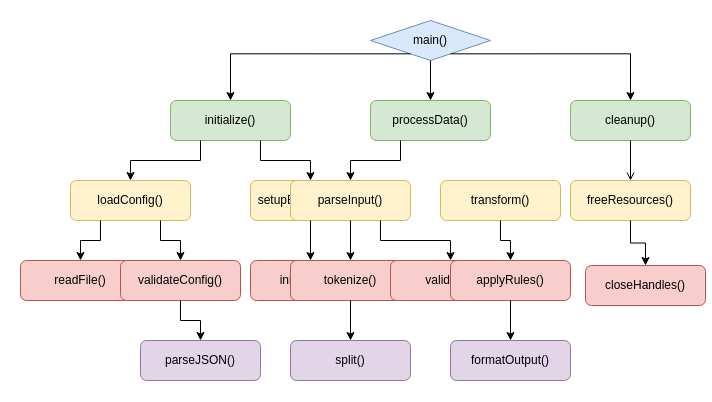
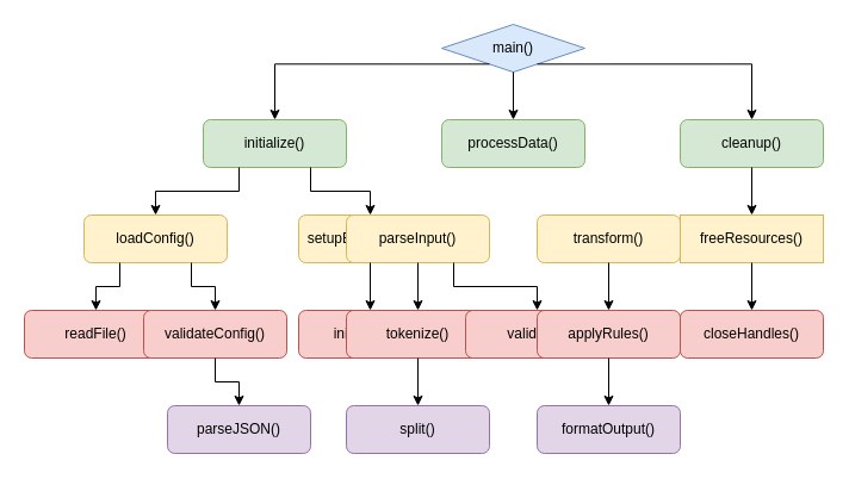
- <mxCell id="26" style="edgeStyle=orthogonalEdgeStyle;rounded=0;orthogonalLoop=1;jettySize=auto;html=1;exitX=0.25;exitY=1;exitDx=0;exitDy=0;entryX=0.5;entryY=0;entryDx=0;entryDy=0;" edge="1" parent="1" source="4" target="8"><mxGeometry relative="1" as="geometry" /></mxCell>
- <mxCell id="27" style="edgeStyle=orthogonalEdgeStyle;rounded=0;orthogonalLoop=1;jettySize=auto;html=1;exitX=0.5;exitY=1;exitDx=0;exitDy=0;entryX=0.5;entryY=0;entryDx=0;entryDy=0;endArrow=open;" edge="1" parent="1" source="5" target="10"><mxGeometry relative="1" as="geometry" /></mxCell>
+ <mxCell id="27" style="edgeStyle=orthogonalEdgeStyle;rounded=0;orthogonalLoop=1;jettySize=auto;html=1;exitX=0.5;exitY=1;exitDx=0;exitDy=0;entryX=0.5;entryY=0;entryDx=0;entryDy=0;" edge="1" parent="1" source="5" target="10"><mxGeometry relative="1" as="geometry" /></mxCell>
- <mxCell id="9" value="transform()" style="rounded=1;whiteSpace=wrap;html=1;fillColor=#fff2cc;strokeColor=#d6b656;" vertex="1" parent="1"><mxGeometry x="440" y="180" width="120" height="40" as="geometry" /></mxCell>
+ <mxCell id="9" value="transform()" style="rounded=1;whiteSpace=wrap;html=1;fillColor=#fff2cc;strokeColor=#d6b656;" vertex="1" parent="1"><mxGeometry x="450" y="180" width="120" height="40" as="geometry" /></mxCell>
- <mxCell id="10" value="freeResources()" style="rounded=1;whiteSpace=wrap;html=1;fillColor=#fff2cc;strokeColor=#d6b656;" vertex="1" parent="1"><mxGeometry x="570" y="180" width="120" height="40" as="geometry" /></mxCell>
+ <mxCell id="10" value="freeResources()" style="whiteSpace=wrap;html=1;fillColor=#fff2cc;strokeColor=#d6b656;rounded=0;" vertex="1" parent="1"><mxGeometry x="570" y="180" width="120" height="40" as="geometry" /></mxCell>
- <mxCell id="17" value="closeHandles()" style="rounded=1;whiteSpace=wrap;html=1;fillColor=#f8cecc;strokeColor=#b85450;" vertex="1" parent="1"><mxGeometry x="585" y="265" width="120" height="40" as="geometry" /></mxCell>
+ <mxCell id="17" value="closeHandles()" style="rounded=1;whiteSpace=wrap;html=1;fillColor=#f8cecc;strokeColor=#b85450;" vertex="1" parent="1"><mxGeometry x="570" y="260" width="120" height="40" as="geometry" /></mxCell>
